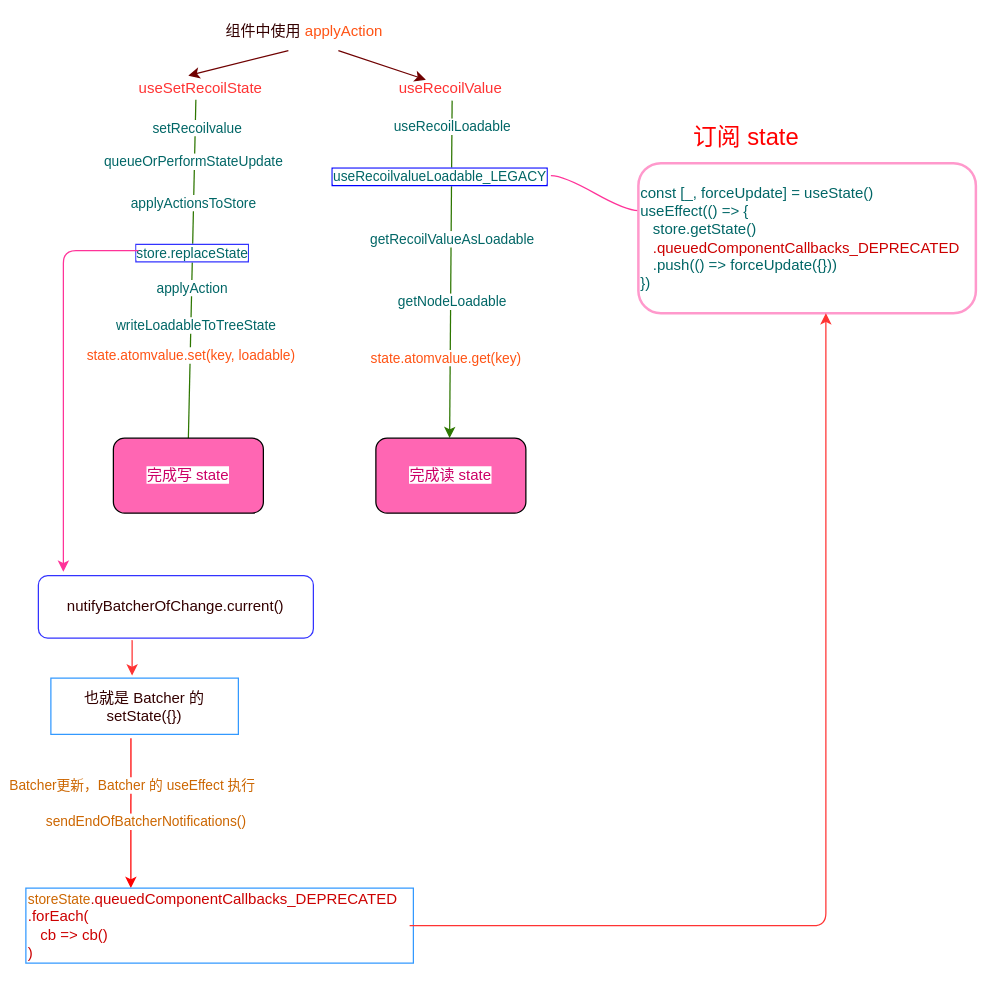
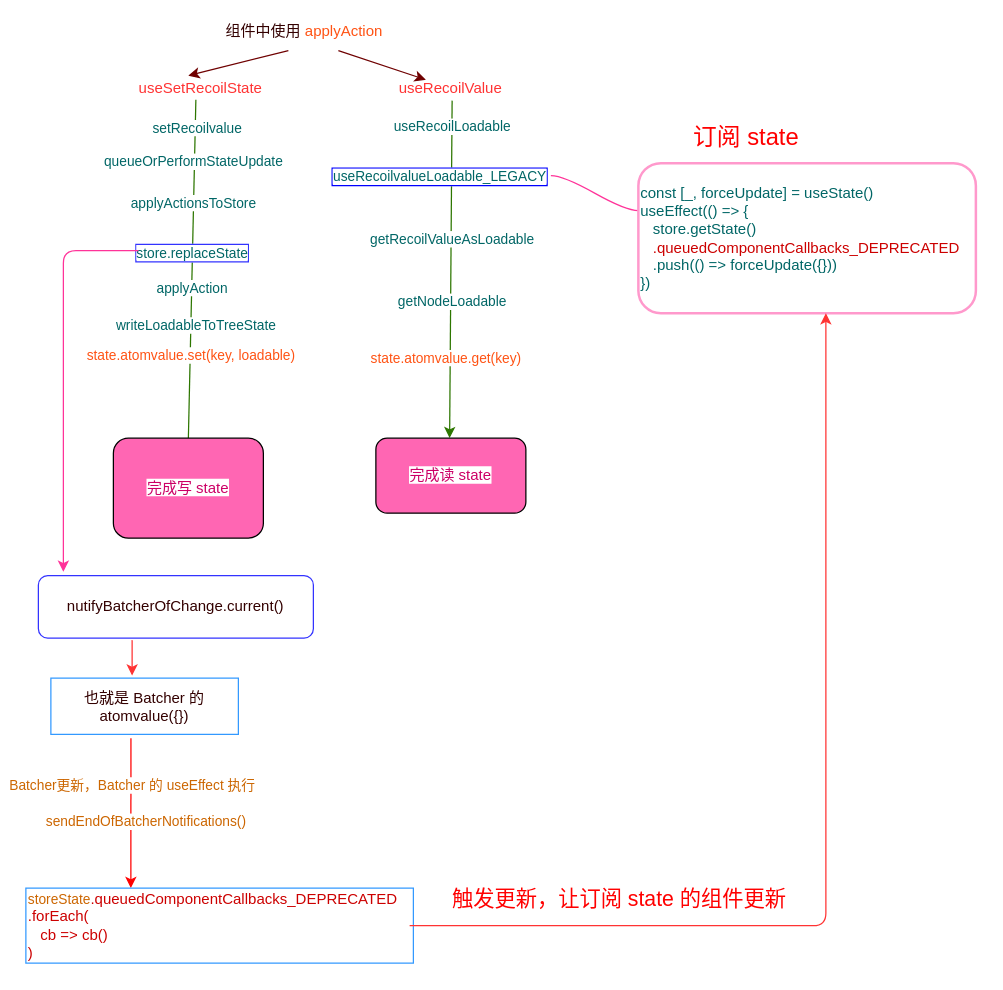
- <mxCell id="17" value="&lt;span style=&quot;background-color: rgb(255 , 255 , 255)&quot;&gt;&lt;font color=&quot;#cc0066&quot;&gt;完成写 state&lt;/font&gt;&lt;/span&gt;" style="whiteSpace=wrap;html=1;rounded=1;fillColor=#FF66B3;" vertex="1" parent="1"><mxGeometry x="90" y="350" width="120" height="60" as="geometry" /></mxCell>
+ <mxCell id="17" value="&lt;span style=&quot;background-color: rgb(255 , 255 , 255)&quot;&gt;&lt;font color=&quot;#cc0066&quot;&gt;完成写 state&lt;/font&gt;&lt;/span&gt;" style="whiteSpace=wrap;html=1;rounded=1;fillColor=#FF66B3;" vertex="1" parent="1"><mxGeometry x="90" y="350" width="120" height="80" as="geometry" /></mxCell>
- <mxCell id="28" value="也就是 Batcher 的 setState({})" style="text;html=1;fillColor=none;align=center;verticalAlign=middle;whiteSpace=wrap;rounded=0;fontColor=#330000;strokeColor=#3399FF;" vertex="1" parent="1"><mxGeometry x="40" y="542" width="150" height="45" as="geometry" /></mxCell>
+ <mxCell id="28" value="也就是 Batcher 的 atomvalue({})" style="text;html=1;fillColor=none;align=center;verticalAlign=middle;whiteSpace=wrap;rounded=0;fontColor=#330000;strokeColor=#3399FF;" vertex="1" parent="1"><mxGeometry x="40" y="542" width="150" height="45" as="geometry" /></mxCell>
+ <mxCell id="37" value="&lt;font color=&quot;#ff0000&quot; style=&quot;font-size: 17px&quot;&gt;触发更新，让订阅 state 的组件更新&lt;/font&gt;" style="text;html=1;strokeColor=none;fillColor=none;align=center;verticalAlign=middle;whiteSpace=wrap;rounded=0;fontColor=#330000;" vertex="1" parent="1"><mxGeometry x="350" y="710" width="290" height="20" as="geometry" /></mxCell>
